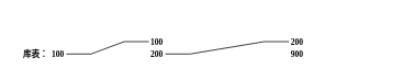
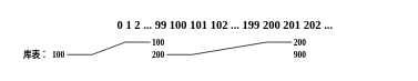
+ <mxCell id="2" value="&lt;font face=&quot;Lucida Console&quot;&gt;&lt;span style=&quot;font-size: 14px;&quot;&gt;&lt;b&gt;0 1 2 ... 99 100 101 102 ... 199 200 201 202 ...&lt;/b&gt;&lt;/span&gt;&lt;/font&gt;" style="text;html=1;strokeColor=none;fillColor=none;align=center;verticalAlign=middle;whiteSpace=wrap;rounded=0;" vertex="1" parent="1"><mxGeometry x="60" y="20" width="420" height="20" as="geometry" /></mxCell>
